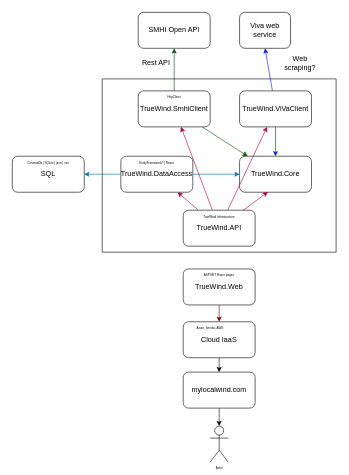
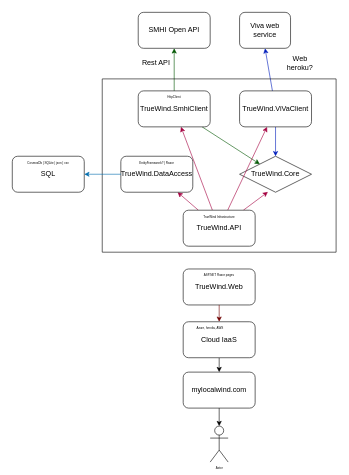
- <mxCell id="7" value="Web scraping?" style="text;html=1;strokeColor=none;fillColor=none;align=center;verticalAlign=middle;whiteSpace=wrap;rounded=0;" vertex="1" parent="1"><mxGeometry x="470" y="90" width="60" height="30" as="geometry" /></mxCell>
+ <mxCell id="7" value="Web heroku?" style="text;html=1;strokeColor=none;fillColor=none;align=center;verticalAlign=middle;whiteSpace=wrap;rounded=0;" vertex="1" parent="1"><mxGeometry x="470" y="90" width="60" height="30" as="geometry" /></mxCell>
- <mxCell id="10" style="edgeStyle=none;html=1;fillColor=#1ba1e2;strokeColor=#006EAF;" edge="1" parent="8" source="27" target="11"><mxGeometry relative="1" as="geometry" /></mxCell>
- <mxCell id="11" value="TrueWind.Core" style="rounded=1;whiteSpace=wrap;html=1;" vertex="1" parent="8"><mxGeometry x="229" y="129" width="120" height="60" as="geometry" /></mxCell>
+ <mxCell id="11" value="TrueWind.Core" style="rhombus;whiteSpace=wrap;html=1;" vertex="1" parent="8"><mxGeometry x="229" y="129" width="120" height="60" as="geometry" /></mxCell>
